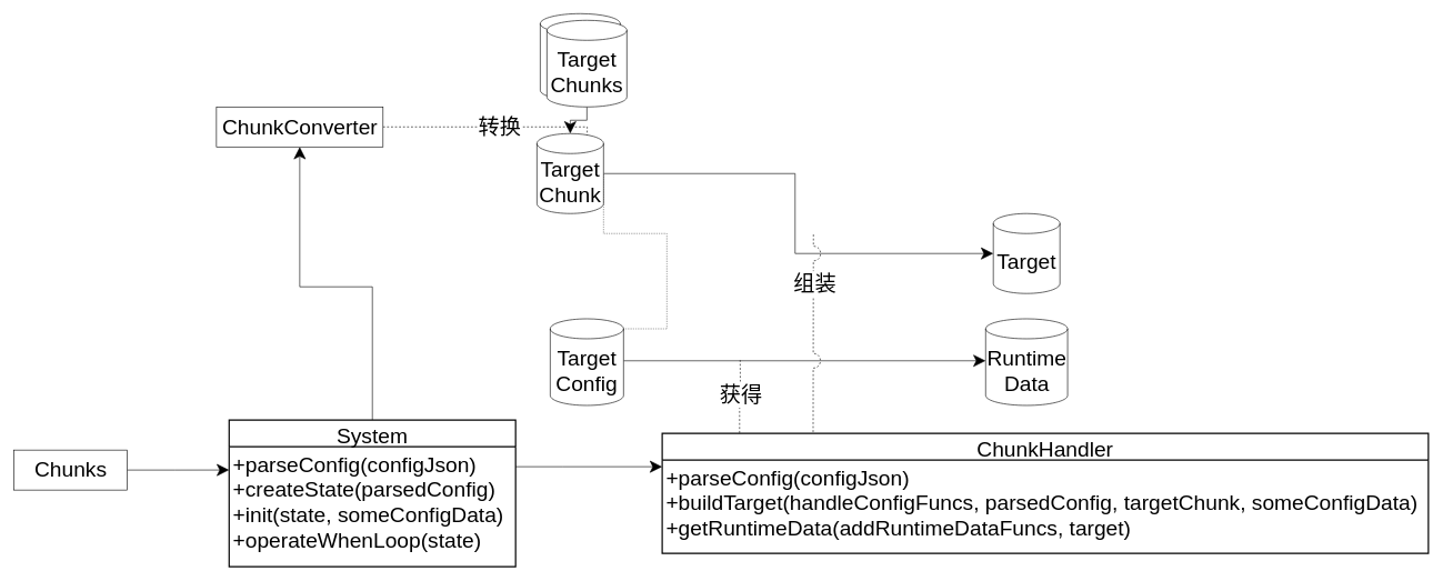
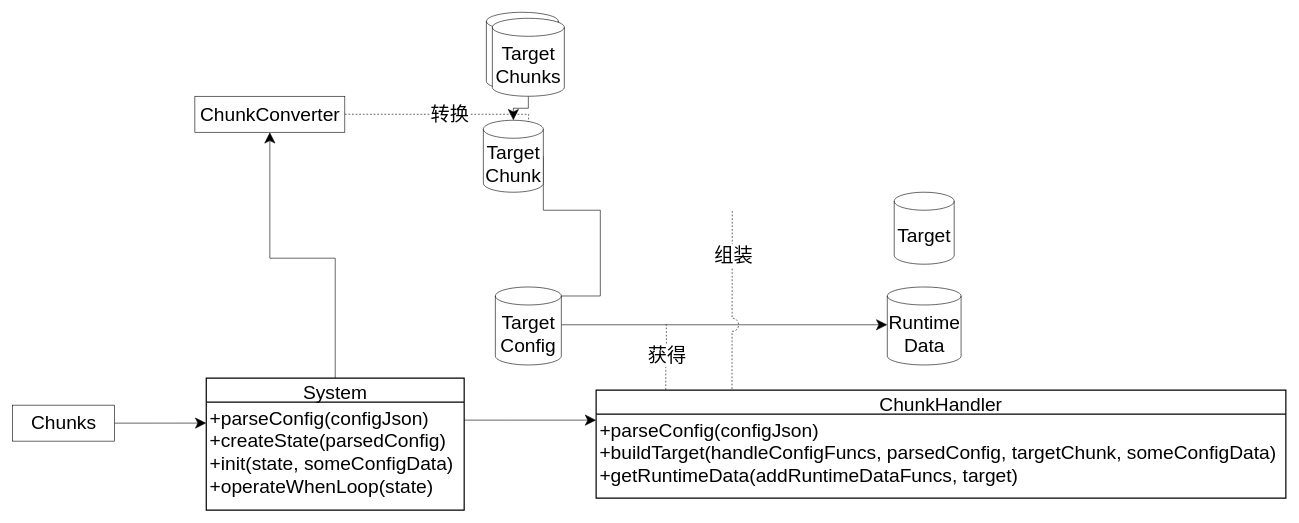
- <mxCell id="16" style="edgeStyle=orthogonalEdgeStyle;rounded=0;orthogonalLoop=1;jettySize=auto;html=1;entryX=0;entryY=0.5;entryDx=0;entryDy=0;entryPerimeter=0;endArrow=classic;endFill=1;startSize=16;endSize=16;" edge="1" parent="1" source="17" target="25"><mxGeometry relative="1" as="geometry" /></mxCell>
- <mxCell id="6" style="edgeStyle=orthogonalEdgeStyle;rounded=0;orthogonalLoop=1;jettySize=auto;html=1;entryX=1;entryY=0.5;entryDx=0;entryDy=0;entryPerimeter=0;endArrow=none;endFill=0;startSize=16;endSize=16;exitX=1;exitY=0;exitDx=0;exitDy=15;exitPerimeter=0;dashed=1;dashPattern=1 2;" edge="1" parent="1" source="7" target="17"><mxGeometry relative="1" as="geometry"><Array as="points"><mxPoint x="1000" y="493" /><mxPoint x="1000" y="350" /></Array></mxGeometry></mxCell>
+ <mxCell id="6" style="edgeStyle=orthogonalEdgeStyle;rounded=0;orthogonalLoop=1;jettySize=auto;html=1;entryX=1;entryY=0.5;entryDx=0;entryDy=0;entryPerimeter=0;endArrow=none;endFill=0;startSize=16;endSize=16;exitX=1;exitY=0;exitDx=0;exitDy=15;exitPerimeter=0;dashed=0;dashPattern=1 2;" edge="1" parent="1" source="7" target="17"><mxGeometry relative="1" as="geometry"><Array as="points"><mxPoint x="1000" y="493" /><mxPoint x="1000" y="350" /></Array></mxGeometry></mxCell>
